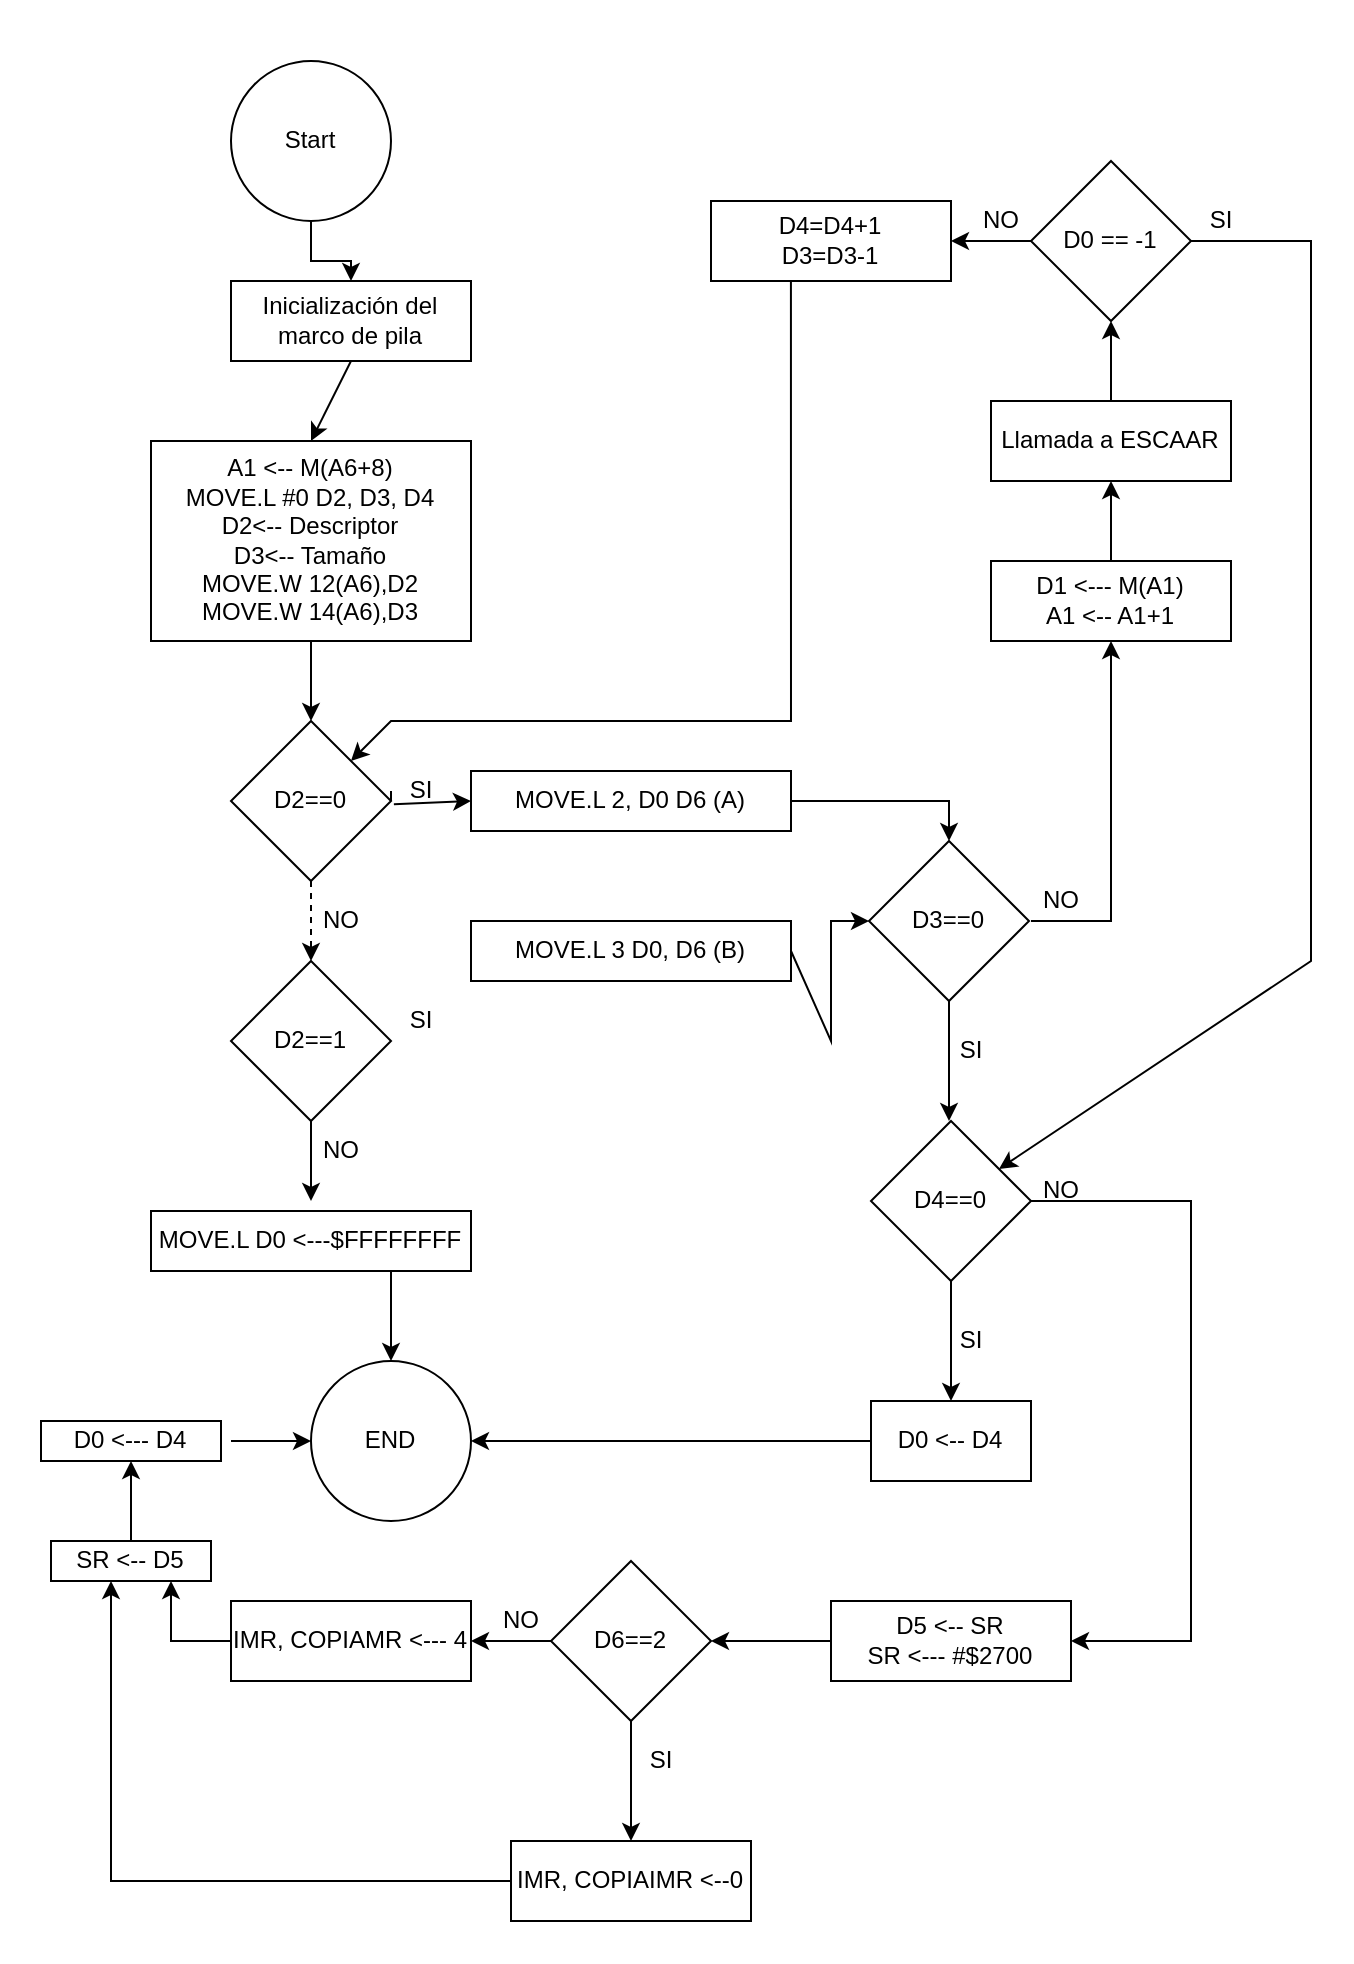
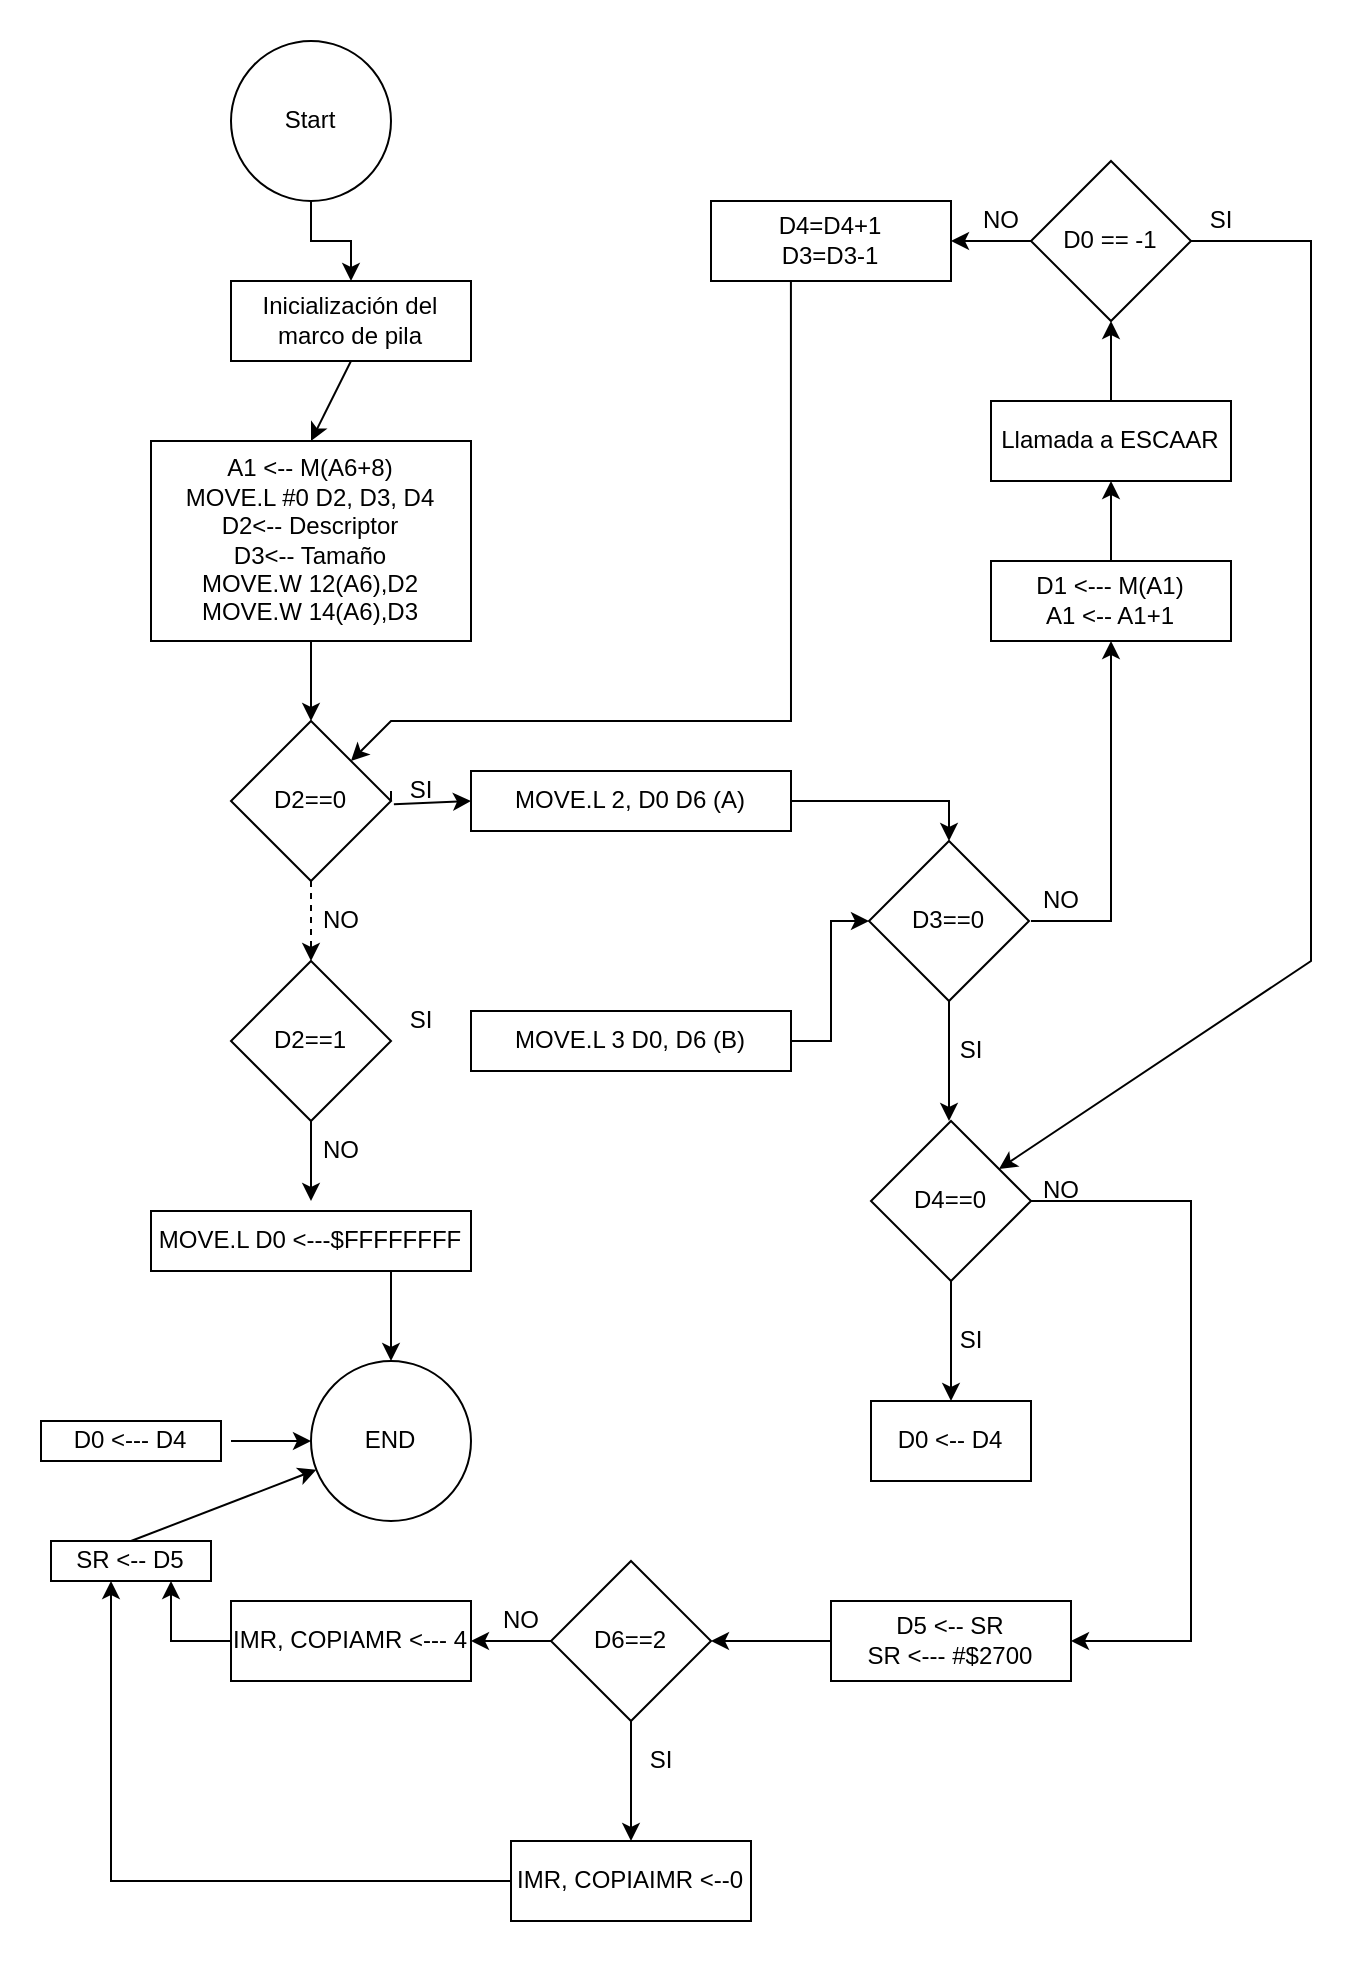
- <mxCell id="3" value="Start" style="ellipse;whiteSpace=wrap;html=1;aspect=fixed;" vertex="1" parent="1"><mxGeometry x="115" y="30" width="80" height="80" as="geometry" /></mxCell>
+ <mxCell id="3" value="Start" style="ellipse;whiteSpace=wrap;html=1;aspect=fixed;" vertex="1" parent="1"><mxGeometry x="115" y="20" width="80" height="80" as="geometry" /></mxCell>
- <mxCell id="15" value="MOVE.L 3 D0, D6 (B)" style="rounded=0;whiteSpace=wrap;html=1;" vertex="1" parent="1"><mxGeometry x="235" y="460" width="160" height="30" as="geometry" /></mxCell>
+ <mxCell id="15" value="MOVE.L 3 D0, D6 (B)" style="rounded=0;whiteSpace=wrap;html=1;" vertex="1" parent="1"><mxGeometry x="235" y="505" width="160" height="30" as="geometry" /></mxCell>
- <mxCell id="44" value="" style="endArrow=classic;html=1;rounded=0;entryX=1;entryY=0.5;entryDx=0;entryDy=0;exitX=0;exitY=0.5;exitDx=0;exitDy=0;" edge="1" parent="1" source="43" target="13"><mxGeometry width="50" height="50" relative="1" as="geometry"><mxPoint x="425" y="540" as="sourcePoint" /><mxPoint x="475" y="490" as="targetPoint" /></mxGeometry></mxCell>
- <mxCell id="60" value="" style="endArrow=classic;html=1;rounded=0;exitX=0.5;exitY=0;exitDx=0;exitDy=0;entryX=0.5;entryY=1;entryDx=0;entryDy=0;" edge="1" parent="1" source="54" target="61"><mxGeometry width="50" height="50" relative="1" as="geometry"><mxPoint x="25" y="780" as="sourcePoint" /><mxPoint x="65" y="720" as="targetPoint" /></mxGeometry></mxCell>
+ <mxCell id="60" value="" style="endArrow=classic;html=1;rounded=0;exitX=0.5;exitY=0;exitDx=0;exitDy=0;" edge="1" parent="1" source="54" target="13"><mxGeometry width="50" height="50" relative="1" as="geometry"><mxPoint x="25" y="780" as="sourcePoint" /><mxPoint x="65" y="720" as="targetPoint" /></mxGeometry></mxCell>
